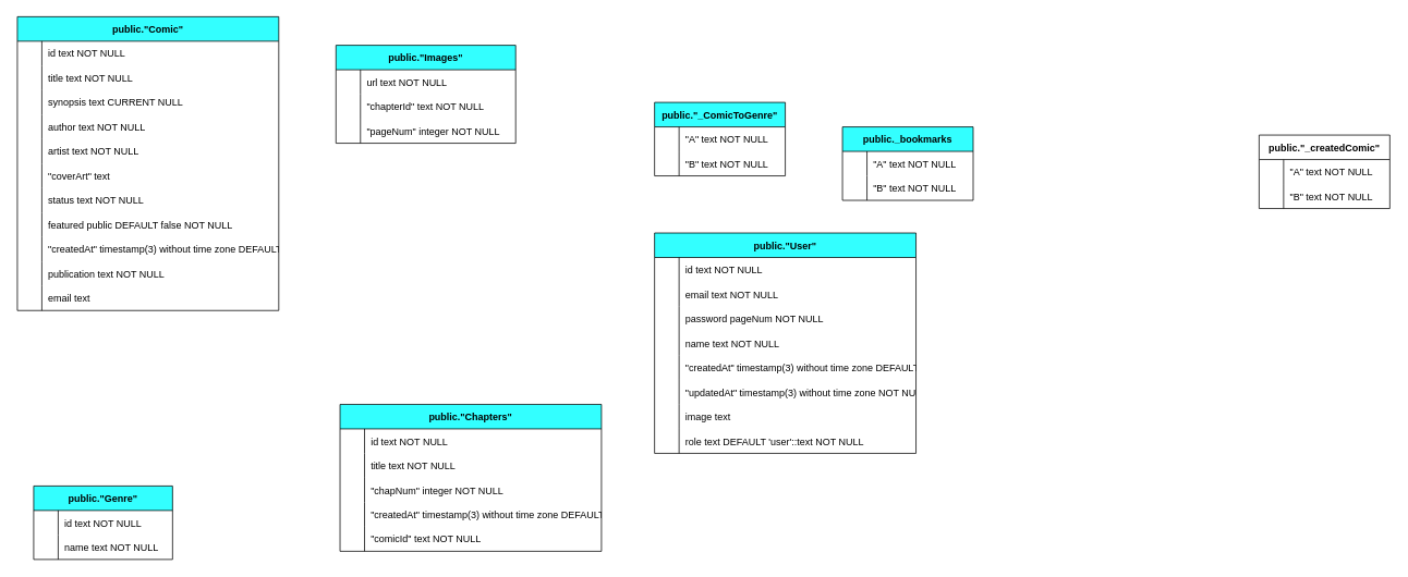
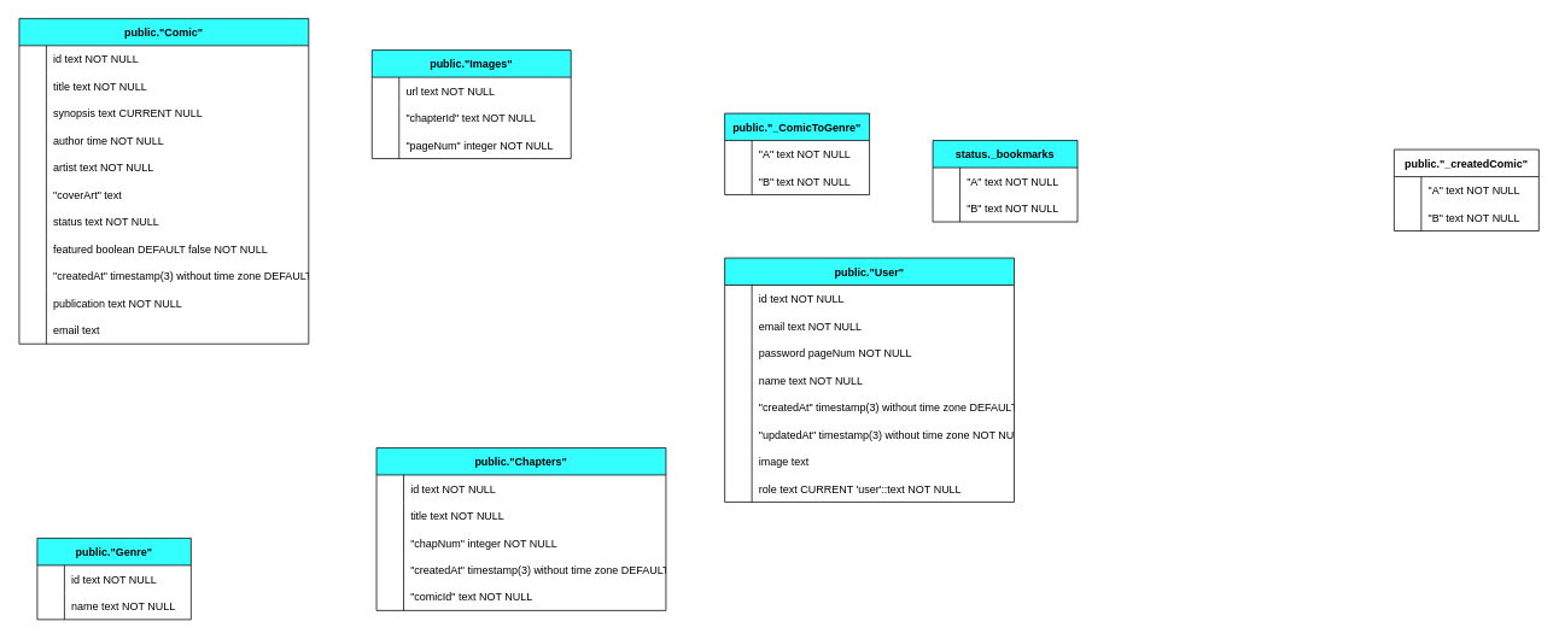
- <mxCell id="30" value="author text NOT NULL" style="shape=partialRectangle;overflow=hidden;connectable=0;fillColor=none;align=left;strokeColor=inherit;top=0;left=0;bottom=0;right=0;spacingLeft=6;" vertex="1" parent="28"><mxGeometry x="30" width="290" height="30" as="geometry"><mxRectangle width="290" height="30" as="alternateBounds" /></mxGeometry></mxCell>
+ <mxCell id="30" value="author time NOT NULL" style="shape=partialRectangle;overflow=hidden;connectable=0;fillColor=none;align=left;strokeColor=inherit;top=0;left=0;bottom=0;right=0;spacingLeft=6;" vertex="1" parent="28"><mxGeometry x="30" width="290" height="30" as="geometry"><mxRectangle width="290" height="30" as="alternateBounds" /></mxGeometry></mxCell>
- <mxCell id="101" value="public._bookmarks" style="shape=table;startSize=30;container=1;collapsible=1;childLayout=tableLayout;fixedRows=1;rowLines=0;fontStyle=1;align=center;resizeLast=1;fillColor=#33FFFF;" vertex="1" parent="1"><mxGeometry x="1030" y="155" width="160" height="90" as="geometry" /></mxCell>
+ <mxCell id="101" value="status._bookmarks" style="shape=table;startSize=30;container=1;collapsible=1;childLayout=tableLayout;fixedRows=1;rowLines=0;fontStyle=1;align=center;resizeLast=1;fillColor=#33FFFF;" vertex="1" parent="1"><mxGeometry x="1030" y="155" width="160" height="90" as="geometry" /></mxCell>
- <mxCell id="42" value="featured public DEFAULT false NOT NULL" style="shape=partialRectangle;overflow=hidden;connectable=0;fillColor=none;align=left;strokeColor=inherit;top=0;left=0;bottom=0;right=0;spacingLeft=6;" vertex="1" parent="40"><mxGeometry x="30" width="290" height="30" as="geometry"><mxRectangle width="290" height="30" as="alternateBounds" /></mxGeometry></mxCell>
+ <mxCell id="42" value="featured boolean DEFAULT false NOT NULL" style="shape=partialRectangle;overflow=hidden;connectable=0;fillColor=none;align=left;strokeColor=inherit;top=0;left=0;bottom=0;right=0;spacingLeft=6;" vertex="1" parent="40"><mxGeometry x="30" width="290" height="30" as="geometry"><mxRectangle width="290" height="30" as="alternateBounds" /></mxGeometry></mxCell>
- <mxCell id="93" value="role text DEFAULT 'user'::text NOT NULL" style="shape=partialRectangle;overflow=hidden;connectable=0;fillColor=none;align=left;strokeColor=inherit;top=0;left=0;bottom=0;right=0;spacingLeft=6;" vertex="1" parent="91"><mxGeometry x="30" width="290" height="30" as="geometry"><mxRectangle width="290" height="30" as="alternateBounds" /></mxGeometry></mxCell>
+ <mxCell id="93" value="role text CURRENT 'user'::text NOT NULL" style="shape=partialRectangle;overflow=hidden;connectable=0;fillColor=none;align=left;strokeColor=inherit;top=0;left=0;bottom=0;right=0;spacingLeft=6;" vertex="1" parent="91"><mxGeometry x="30" width="290" height="30" as="geometry"><mxRectangle width="290" height="30" as="alternateBounds" /></mxGeometry></mxCell>
